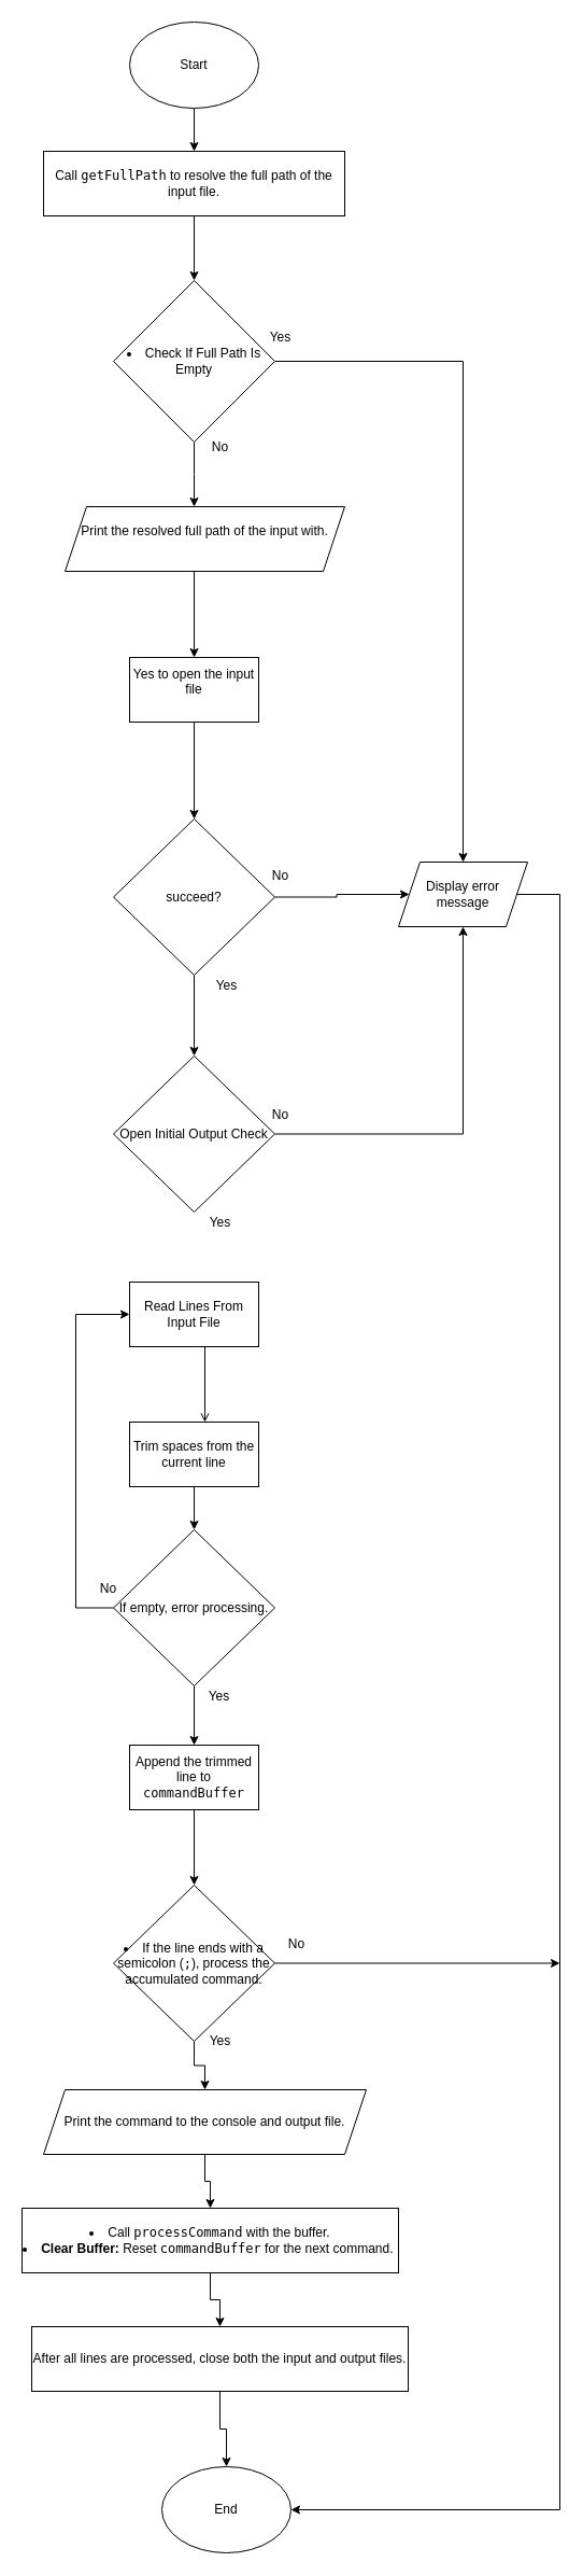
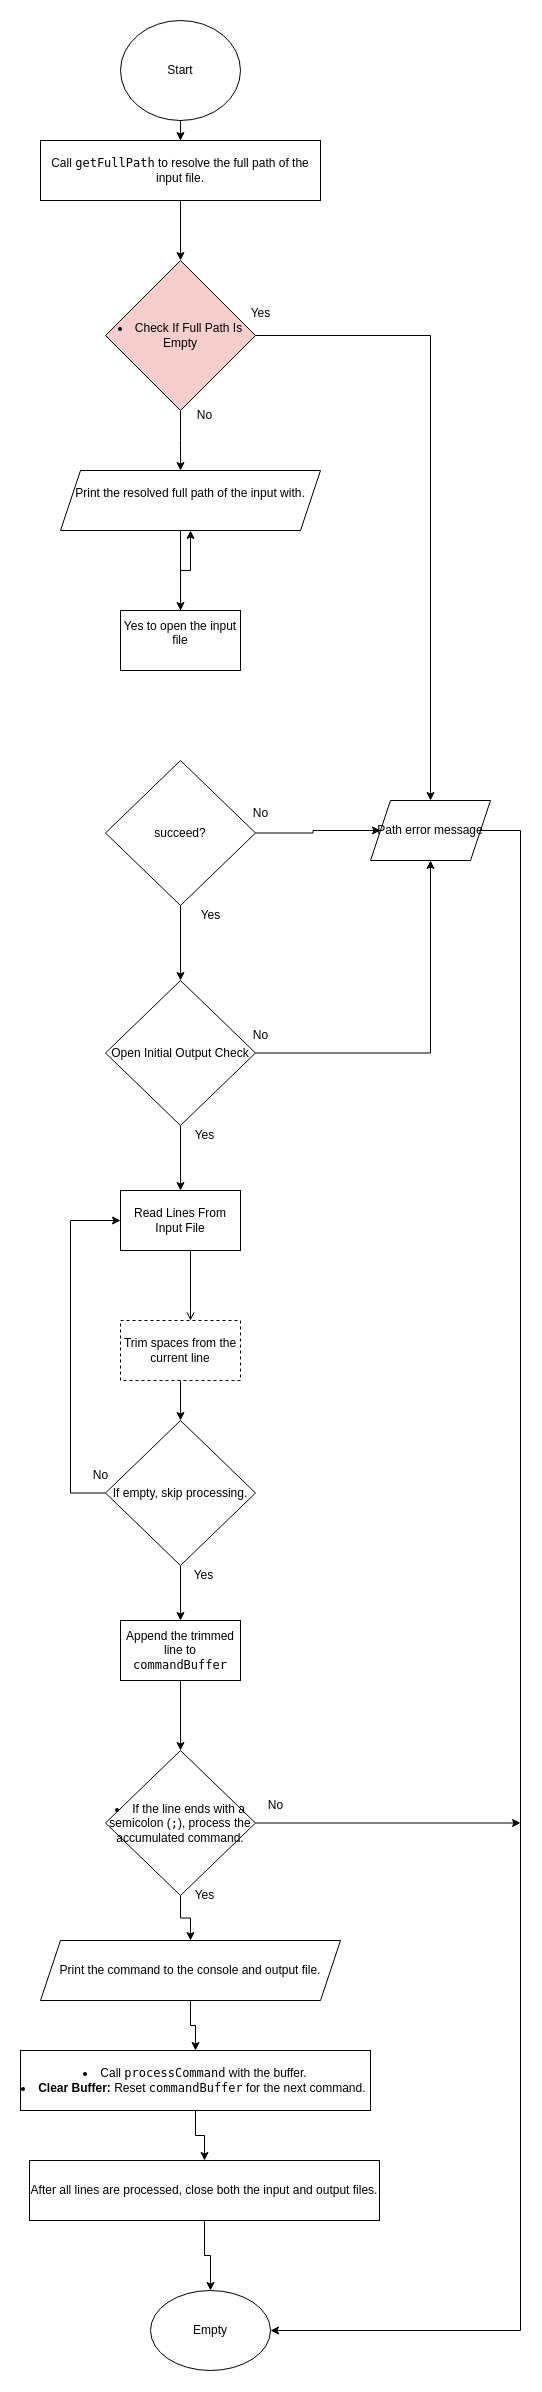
- <mxCell id="3" value="Start" style="ellipse;whiteSpace=wrap;html=1;" vertex="1" parent="1"><mxGeometry x="120" y="20" width="120" height="80" as="geometry" /></mxCell>
+ <mxCell id="3" value="Start" style="ellipse;whiteSpace=wrap;html=1;" vertex="1" parent="1"><mxGeometry x="120" y="20" width="120" height="100" as="geometry" /></mxCell>
- <mxCell id="8" value="&lt;li&gt;Check If Full Path Is Empty&lt;br&gt;&lt;/li&gt;" style="rhombus;whiteSpace=wrap;html=1;" vertex="1" parent="1"><mxGeometry x="105" y="260" width="150" height="150" as="geometry" /></mxCell>
+ <mxCell id="8" value="&lt;li&gt;Check If Full Path Is Empty&lt;br&gt;&lt;/li&gt;" style="rhombus;whiteSpace=wrap;html=1;fillColor=#f8cecc;" vertex="1" parent="1"><mxGeometry x="105" y="260" width="150" height="150" as="geometry" /></mxCell>
- <mxCell id="18" value="" style="edgeStyle=orthogonalEdgeStyle;rounded=0;orthogonalLoop=1;jettySize=auto;html=1;" edge="1" parent="1" source="19" target="14"><mxGeometry relative="1" as="geometry" /></mxCell>
+ <mxCell id="18" value="" style="edgeStyle=orthogonalEdgeStyle;rounded=0;orthogonalLoop=1;jettySize=auto;html=1;" edge="1" parent="1" source="19" target="17"><mxGeometry relative="1" as="geometry" /></mxCell>
- <mxCell id="10" value="Display error message" style="shape=parallelogram;perimeter=parallelogramPerimeter;whiteSpace=wrap;html=1;fixedSize=1;" vertex="1" parent="1"><mxGeometry x="370" y="800" width="120" height="60" as="geometry" /></mxCell>
+ <mxCell id="10" value="Path error message" style="shape=parallelogram;perimeter=parallelogramPerimeter;whiteSpace=wrap;html=1;fixedSize=1;" vertex="1" parent="1"><mxGeometry x="370" y="800" width="120" height="60" as="geometry" /></mxCell>
+ <mxCell id="21" value="" style="edgeStyle=orthogonalEdgeStyle;rounded=0;orthogonalLoop=1;jettySize=auto;html=1;" edge="1" parent="1" source="22" target="24"><mxGeometry relative="1" as="geometry" /></mxCell>
- <mxCell id="29" value="Trim spaces from the current line" style="rounded=0;whiteSpace=wrap;html=1;" vertex="1" parent="1"><mxGeometry x="120" y="1320" width="120" height="60" as="geometry" /></mxCell>
+ <mxCell id="29" value="Trim spaces from the current line" style="rounded=0;whiteSpace=wrap;html=1;dashed=1;" vertex="1" parent="1"><mxGeometry x="120" y="1320" width="120" height="60" as="geometry" /></mxCell>
- <mxCell id="27" value=" If empty, error processing." style="rhombus;whiteSpace=wrap;html=1;" vertex="1" parent="1"><mxGeometry x="105" y="1420" width="150" height="145" as="geometry" /></mxCell>
+ <mxCell id="27" value=" If empty, skip processing." style="rhombus;whiteSpace=wrap;html=1;" vertex="1" parent="1"><mxGeometry x="105" y="1420" width="150" height="145" as="geometry" /></mxCell>
- <mxCell id="41" value="End" style="ellipse;whiteSpace=wrap;html=1;" vertex="1" parent="1"><mxGeometry x="150" y="2290" width="120" height="80" as="geometry" /></mxCell>
+ <mxCell id="41" value="Empty" style="ellipse;whiteSpace=wrap;html=1;" vertex="1" parent="1"><mxGeometry x="150" y="2290" width="120" height="80" as="geometry" /></mxCell>
